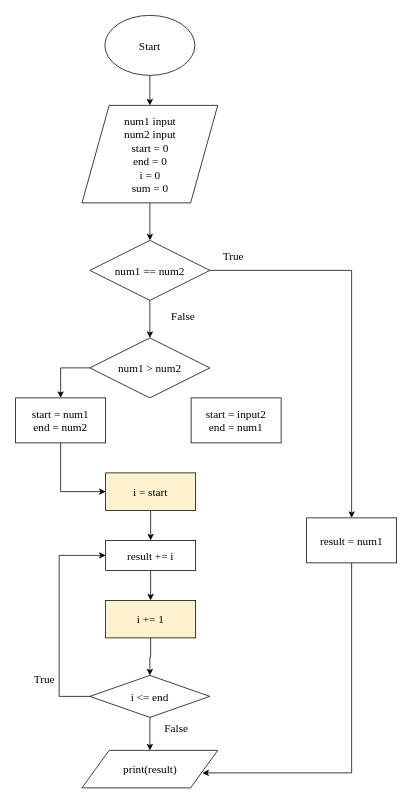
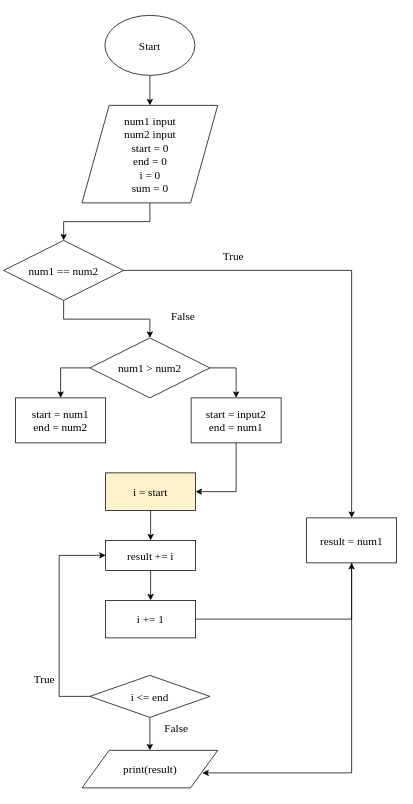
- <mxCell id="20" value="num1 == num2" style="rhombus;whiteSpace=wrap;html=1;fontFamily=Tahoma;fontSize=15;" vertex="1" parent="1"><mxGeometry x="119" y="320" width="160" height="80" as="geometry" /></mxCell>
+ <mxCell id="20" value="num1 == num2" style="rhombus;whiteSpace=wrap;html=1;fontFamily=Tahoma;fontSize=15;" vertex="1" parent="1"><mxGeometry x="4" y="320" width="160" height="80" as="geometry" /></mxCell>
+ <mxCell id="6" value="" style="edgeStyle=orthogonalEdgeStyle;rounded=0;orthogonalLoop=1;jettySize=auto;html=1;fontFamily=Tahoma;fontSize=15;exitX=1;exitY=0.5;exitDx=0;exitDy=0;" edge="1" parent="1" source="8" target="12"><mxGeometry relative="1" as="geometry"><mxPoint x="359" y="490" as="targetPoint" /></mxGeometry></mxCell>
- <mxCell id="9" style="edgeStyle=orthogonalEdgeStyle;rounded=0;orthogonalLoop=1;jettySize=auto;html=1;entryX=0;entryY=0.5;entryDx=0;entryDy=0;fontFamily=Tahoma;fontSize=15;" edge="1" parent="1" source="10" target="14"><mxGeometry relative="1" as="geometry" /></mxCell>
+ <mxCell id="11" style="edgeStyle=orthogonalEdgeStyle;rounded=0;orthogonalLoop=1;jettySize=auto;html=1;entryX=1;entryY=0.5;entryDx=0;entryDy=0;fontFamily=Tahoma;fontSize=15;" edge="1" parent="1" source="12" target="14"><mxGeometry relative="1" as="geometry"><Array as="points"><mxPoint x="314" y="655" /></Array></mxGeometry></mxCell>
- <mxCell id="28" value="i += 1" style="rounded=0;whiteSpace=wrap;html=1;fontFamily=Tahoma;fontSize=15;fillColor=#fff2cc;" vertex="1" parent="1"><mxGeometry x="140" y="800" width="120" height="50" as="geometry" /></mxCell>
+ <mxCell id="28" value="i += 1" style="rounded=0;whiteSpace=wrap;html=1;fontFamily=Tahoma;fontSize=15;" vertex="1" parent="1"><mxGeometry x="140" y="800" width="120" height="50" as="geometry" /></mxCell>
- <mxCell id="27" style="edgeStyle=orthogonalEdgeStyle;rounded=0;orthogonalLoop=1;jettySize=auto;html=1;entryX=0.5;entryY=0;entryDx=0;entryDy=0;fontFamily=Tahoma;fontSize=15;" edge="1" parent="1" source="28" target="17"><mxGeometry relative="1" as="geometry" /></mxCell>
+ <mxCell id="27" style="edgeStyle=orthogonalEdgeStyle;rounded=0;orthogonalLoop=1;jettySize=auto;html=1;fontFamily=Tahoma;fontSize=15;" edge="1" parent="1" source="28" target="24"><mxGeometry relative="1" as="geometry" /></mxCell>
